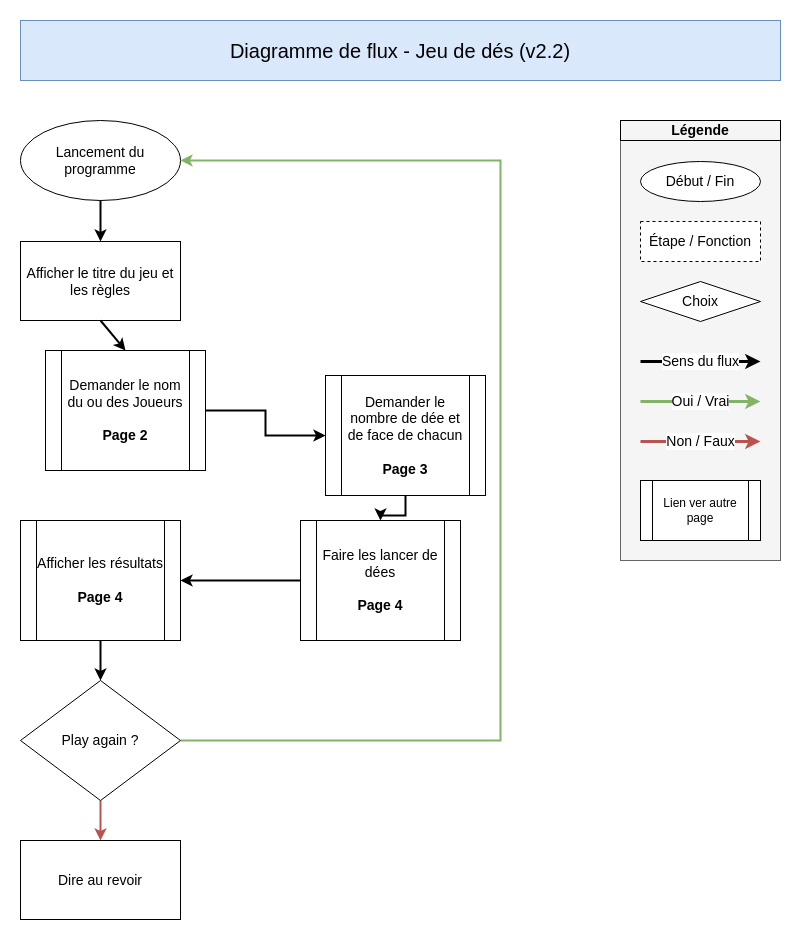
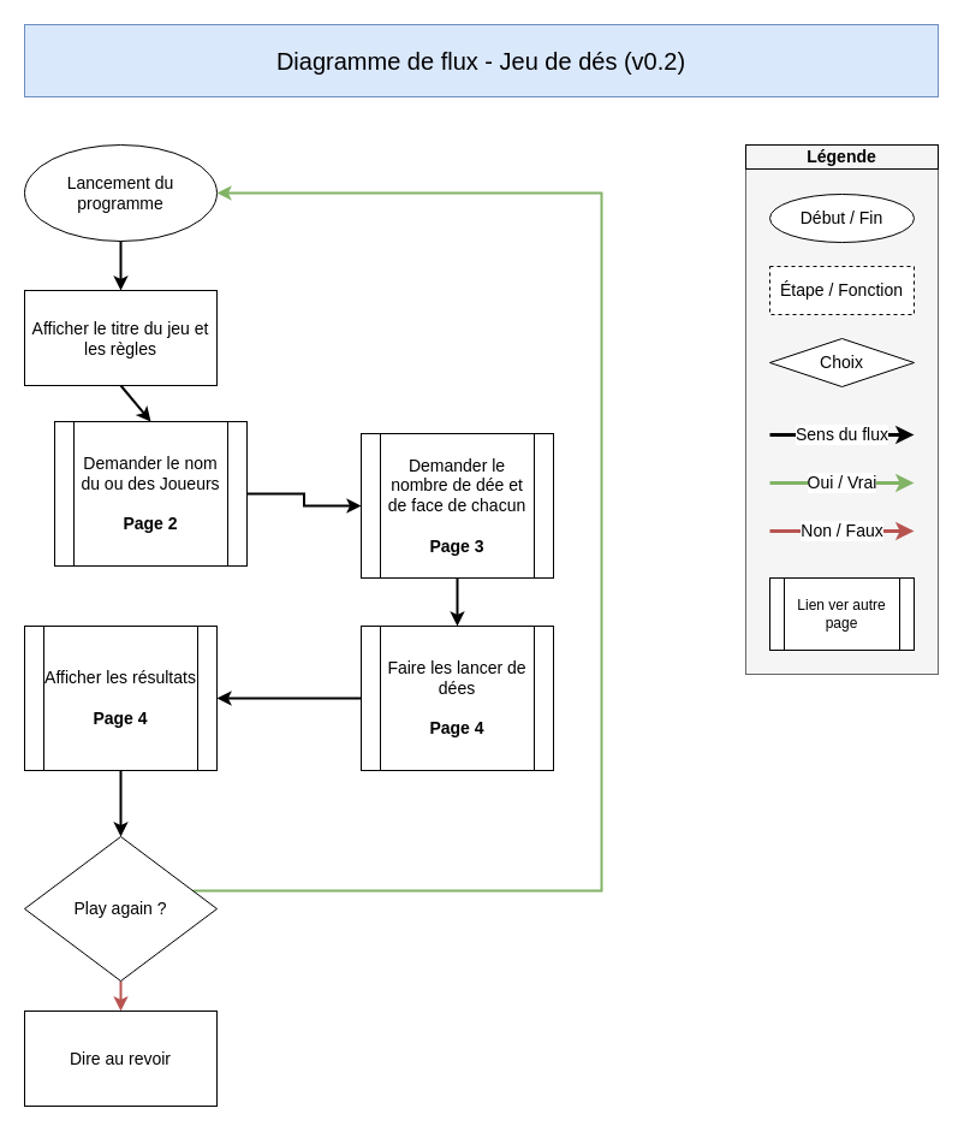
- <mxCell id="3" value="Diagramme de flux - Jeu de dés (v2.2)" style="text;html=1;strokeColor=#6c8ebf;fillColor=#dae8fc;align=center;verticalAlign=middle;whiteSpace=wrap;rounded=0;fontSize=20;" parent="1" vertex="1"><mxGeometry x="20" y="20" width="760" height="60" as="geometry" /></mxCell>
+ <mxCell id="3" value="Diagramme de flux - Jeu de dés (v0.2)" style="text;html=1;strokeColor=#6c8ebf;fillColor=#dae8fc;align=center;verticalAlign=middle;whiteSpace=wrap;rounded=0;fontSize=20;" parent="1" vertex="1"><mxGeometry x="20" y="20" width="760" height="60" as="geometry" /></mxCell>
- <mxCell id="19" value="&lt;div style=&quot;font-size: 14px&quot;&gt;Demander le nombre de dée et de face de chacun&lt;br&gt;&lt;/div&gt;&lt;div style=&quot;font-size: 14px&quot;&gt;&lt;br&gt;&lt;/div&gt;&lt;div style=&quot;font-size: 14px&quot;&gt;&lt;b&gt;Page 3&lt;/b&gt;&lt;/div&gt;" style="shape=process;whiteSpace=wrap;html=1;backgroundOutline=1;" vertex="1" parent="1"><mxGeometry x="325" y="375" width="160" height="120" as="geometry" /></mxCell>
+ <mxCell id="19" value="&lt;div style=&quot;font-size: 14px&quot;&gt;Demander le nombre de dée et de face de chacun&lt;br&gt;&lt;/div&gt;&lt;div style=&quot;font-size: 14px&quot;&gt;&lt;br&gt;&lt;/div&gt;&lt;div style=&quot;font-size: 14px&quot;&gt;&lt;b&gt;Page 3&lt;/b&gt;&lt;/div&gt;" style="shape=process;whiteSpace=wrap;html=1;backgroundOutline=1;" vertex="1" parent="1"><mxGeometry x="300" y="360" width="160" height="120" as="geometry" /></mxCell>
- <mxCell id="26" value="&lt;font style=&quot;font-size: 14px&quot;&gt;Play again ?&lt;/font&gt;" style="rhombus;whiteSpace=wrap;html=1;" vertex="1" parent="1"><mxGeometry x="20" y="680" width="160" height="120" as="geometry" /></mxCell>
+ <mxCell id="26" value="&lt;font style=&quot;font-size: 14px&quot;&gt;Play again ?&lt;/font&gt;" style="rhombus;whiteSpace=wrap;html=1;" vertex="1" parent="1"><mxGeometry x="20" y="695" width="160" height="120" as="geometry" /></mxCell>
